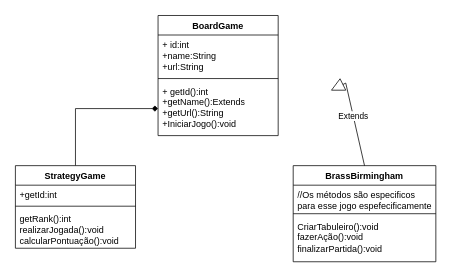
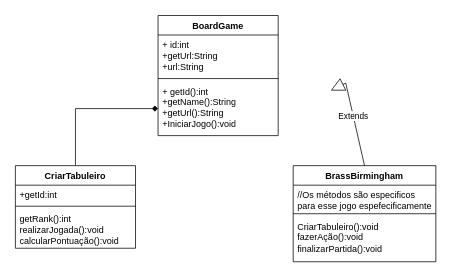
- <mxCell id="3" value="+ id:int&lt;br&gt;+name:String&lt;br&gt;+url:String" style="text;strokeColor=none;fillColor=none;align=left;verticalAlign=top;spacingLeft=4;spacingRight=4;overflow=hidden;rotatable=0;points=[[0,0.5],[1,0.5]];portConstraint=eastwest;whiteSpace=wrap;html=1;" vertex="1" parent="2"><mxGeometry y="26" width="160" height="54" as="geometry" /></mxCell>
+ <mxCell id="3" value="+ id:int&lt;br&gt;+getUrl:String&lt;br&gt;+url:String" style="text;strokeColor=none;fillColor=none;align=left;verticalAlign=top;spacingLeft=4;spacingRight=4;overflow=hidden;rotatable=0;points=[[0,0.5],[1,0.5]];portConstraint=eastwest;whiteSpace=wrap;html=1;" vertex="1" parent="2"><mxGeometry y="26" width="160" height="54" as="geometry" /></mxCell>
- <mxCell id="5" value="+ getId():int&lt;br&gt;+getName():Extends&lt;br&gt;+getUrl():String&lt;br&gt;+IniciarJogo():void" style="text;strokeColor=none;fillColor=none;align=left;verticalAlign=top;spacingLeft=4;spacingRight=4;overflow=hidden;rotatable=0;points=[[0,0.5],[1,0.5]];portConstraint=eastwest;whiteSpace=wrap;html=1;" vertex="1" parent="2"><mxGeometry y="88" width="160" height="72" as="geometry" /></mxCell>
+ <mxCell id="5" value="+ getId():int&lt;br&gt;+getName():String&lt;br&gt;+getUrl():String&lt;br&gt;+IniciarJogo():void" style="text;strokeColor=none;fillColor=none;align=left;verticalAlign=top;spacingLeft=4;spacingRight=4;overflow=hidden;rotatable=0;points=[[0,0.5],[1,0.5]];portConstraint=eastwest;whiteSpace=wrap;html=1;" vertex="1" parent="2"><mxGeometry y="88" width="160" height="72" as="geometry" /></mxCell>
- <mxCell id="7" value="StrategyGame" style="swimlane;fontStyle=1;align=center;verticalAlign=top;childLayout=stackLayout;horizontal=1;startSize=26;horizontalStack=0;resizeParent=1;resizeParentMax=0;resizeLast=0;collapsible=1;marginBottom=0;whiteSpace=wrap;html=1;" vertex="1" parent="1"><mxGeometry x="20" y="220" width="160" height="110" as="geometry" /></mxCell>
+ <mxCell id="7" value="CriarTabuleiro" style="swimlane;fontStyle=1;align=center;verticalAlign=top;childLayout=stackLayout;horizontal=1;startSize=26;horizontalStack=0;resizeParent=1;resizeParentMax=0;resizeLast=0;collapsible=1;marginBottom=0;whiteSpace=wrap;html=1;" vertex="1" parent="1"><mxGeometry x="20" y="220" width="160" height="110" as="geometry" /></mxCell>
